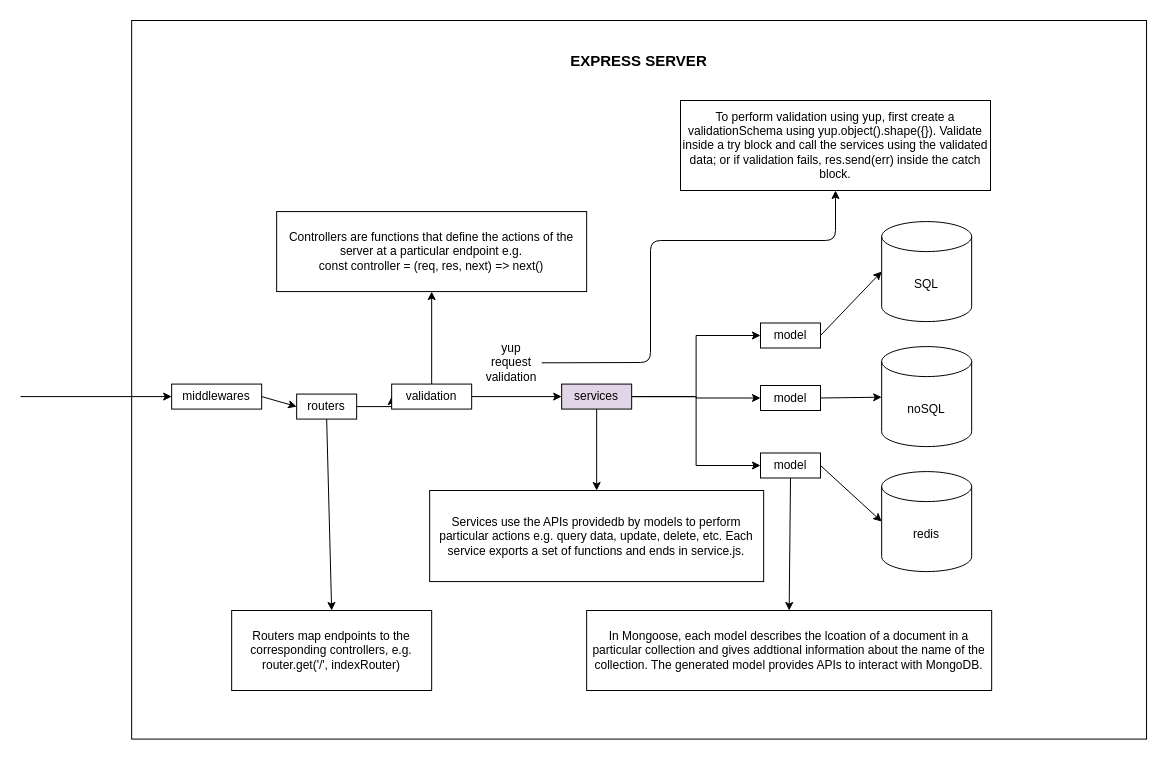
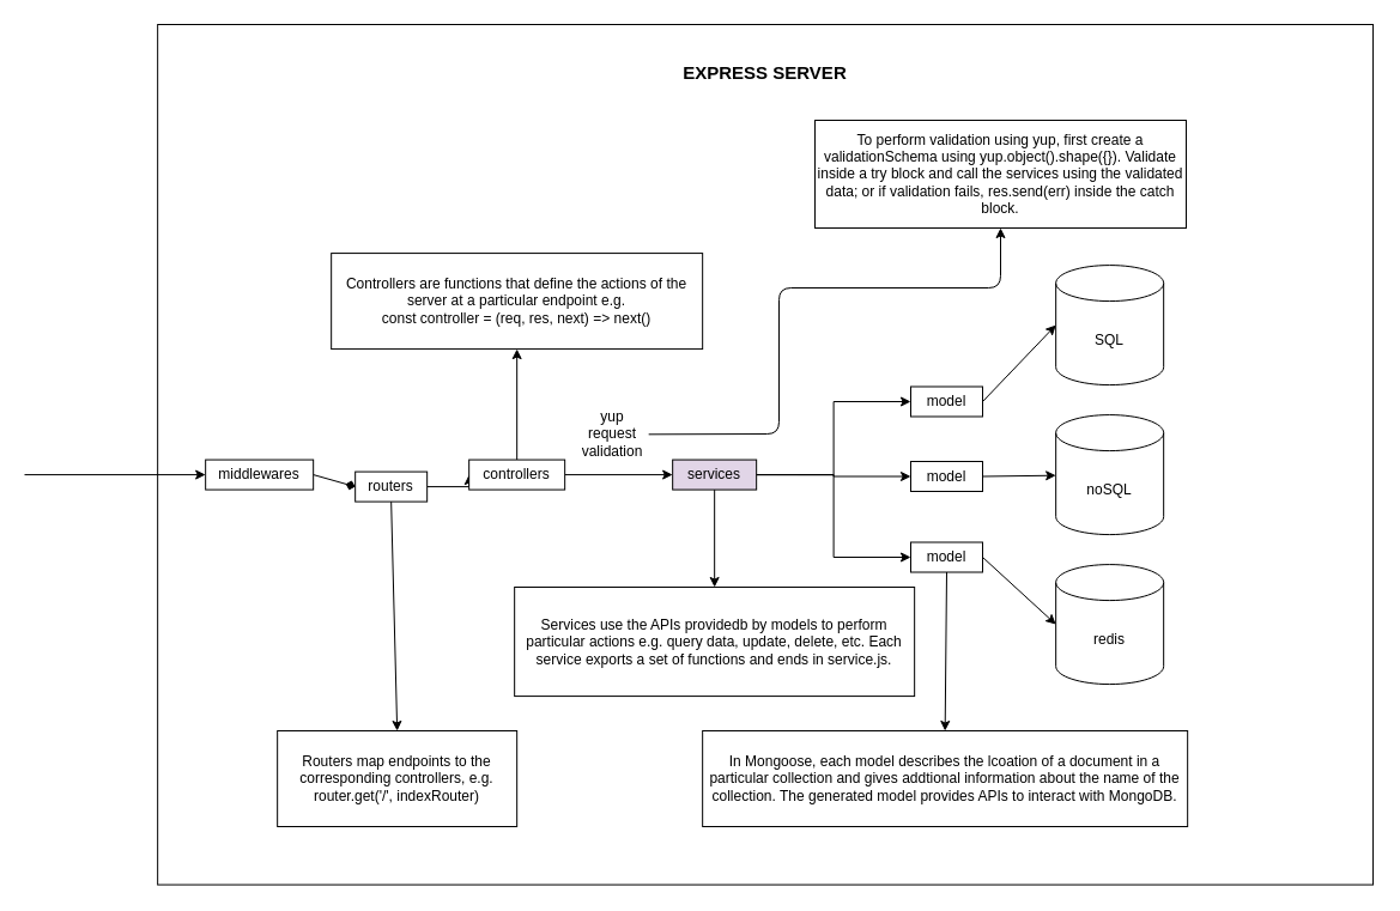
- <mxCell id="10" value="validation" style="rounded=0;whiteSpace=wrap;html=1;" parent="1" vertex="1"><mxGeometry x="391.16" y="383.58" width="80" height="25" as="geometry" /></mxCell>
+ <mxCell id="10" value="controllers" style="rounded=0;whiteSpace=wrap;html=1;" parent="1" vertex="1"><mxGeometry x="391.16" y="383.58" width="80" height="25" as="geometry" /></mxCell>
- <mxCell id="29" style="edgeStyle=none;html=1;exitX=1;exitY=0.5;exitDx=0;exitDy=0;entryX=0;entryY=0.5;entryDx=0;entryDy=0;" parent="1" source="30" target="7" edge="1"><mxGeometry relative="1" as="geometry" /></mxCell>
+ <mxCell id="29" style="edgeStyle=none;html=1;exitX=1;exitY=0.5;exitDx=0;exitDy=0;entryX=0;entryY=0.5;entryDx=0;entryDy=0;endArrow=diamond;" parent="1" source="30" target="7" edge="1"><mxGeometry relative="1" as="geometry" /></mxCell>
